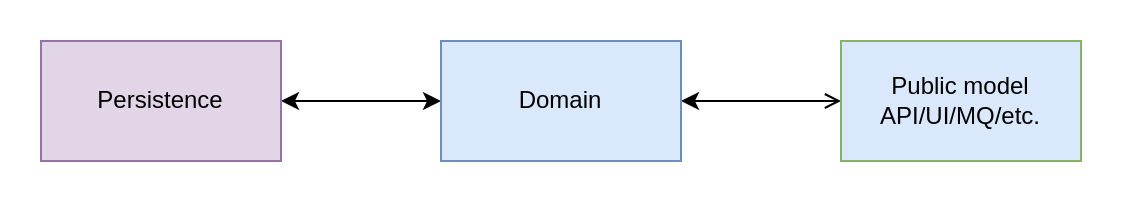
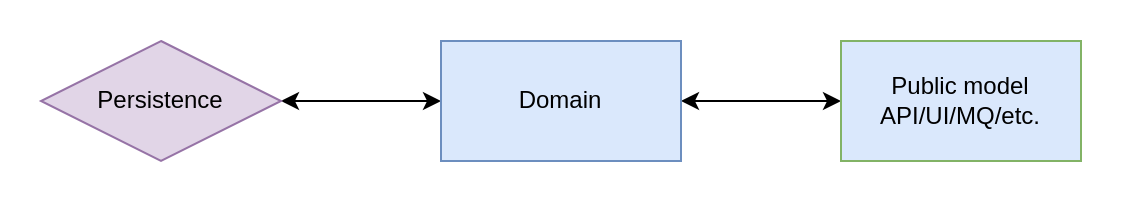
- <mxCell id="3" value="Persistence" style="rounded=0;whiteSpace=wrap;html=1;fillColor=#e1d5e7;strokeColor=#9673a6;" vertex="1" parent="1"><mxGeometry x="20" y="20" width="120" height="60" as="geometry" /></mxCell>
+ <mxCell id="3" value="Persistence" style="rhombus;whiteSpace=wrap;html=1;fillColor=#e1d5e7;strokeColor=#9673a6;" vertex="1" parent="1"><mxGeometry x="20" y="20" width="120" height="60" as="geometry" /></mxCell>
- <mxCell id="4" value="" style="edgeStyle=orthogonalEdgeStyle;rounded=0;orthogonalLoop=1;jettySize=auto;html=1;startArrow=classic;startFill=1;endArrow=open;" edge="1" parent="1" source="5" target="6"><mxGeometry relative="1" as="geometry" /></mxCell>
+ <mxCell id="4" value="" style="edgeStyle=orthogonalEdgeStyle;rounded=0;orthogonalLoop=1;jettySize=auto;html=1;startArrow=classic;startFill=1;" edge="1" parent="1" source="5" target="6"><mxGeometry relative="1" as="geometry" /></mxCell>
